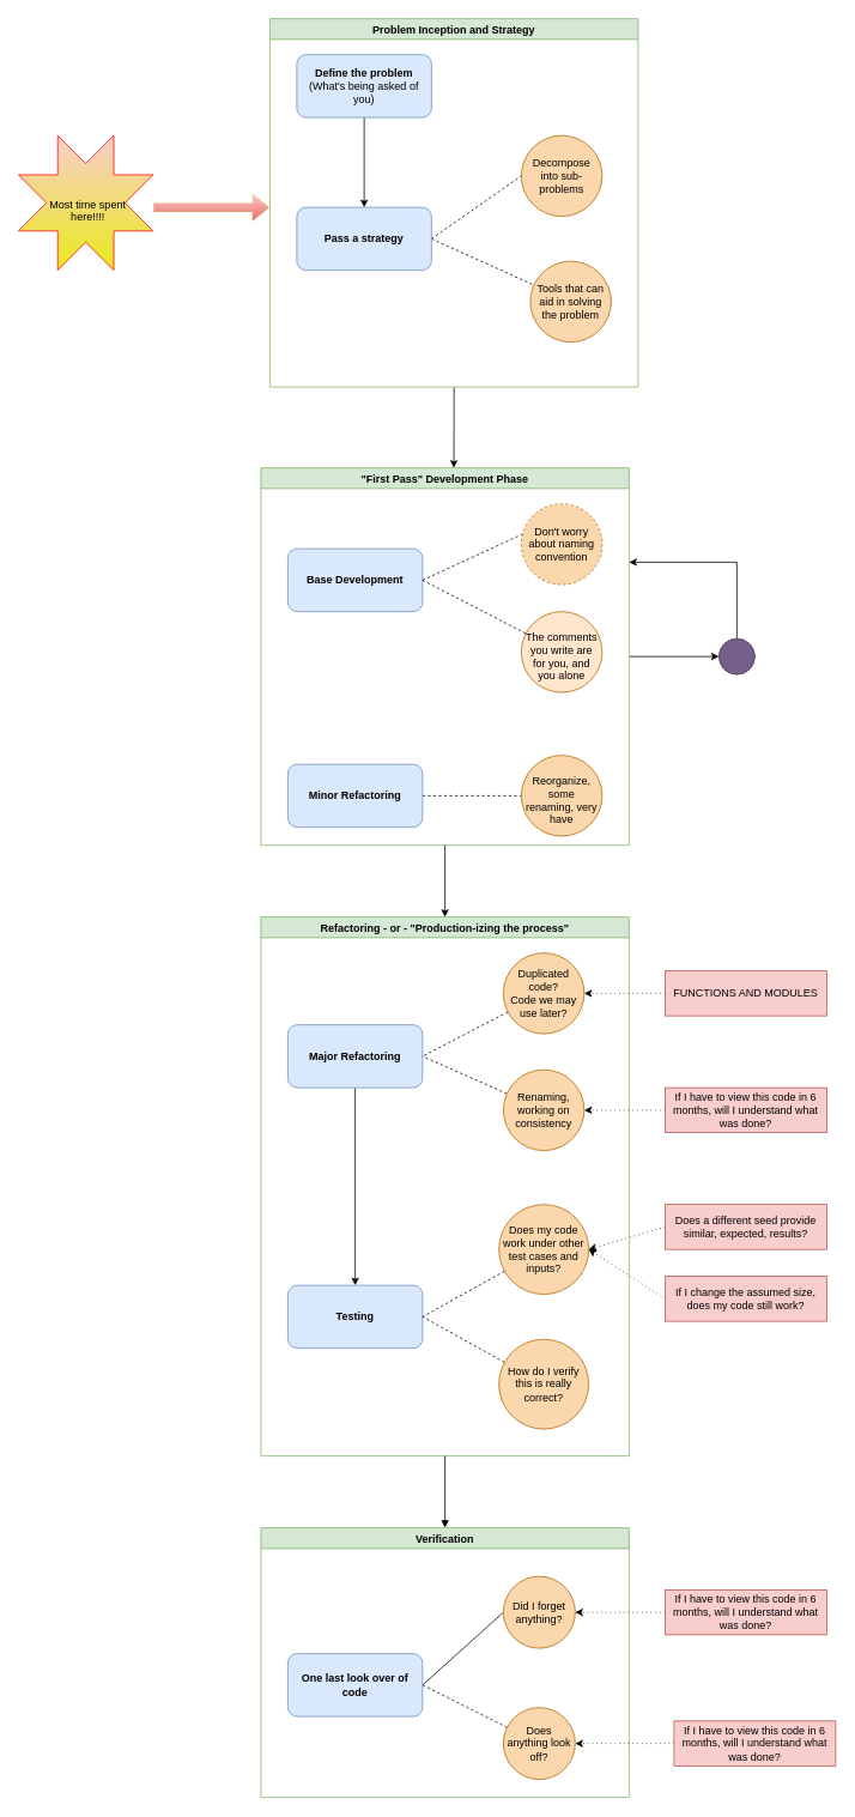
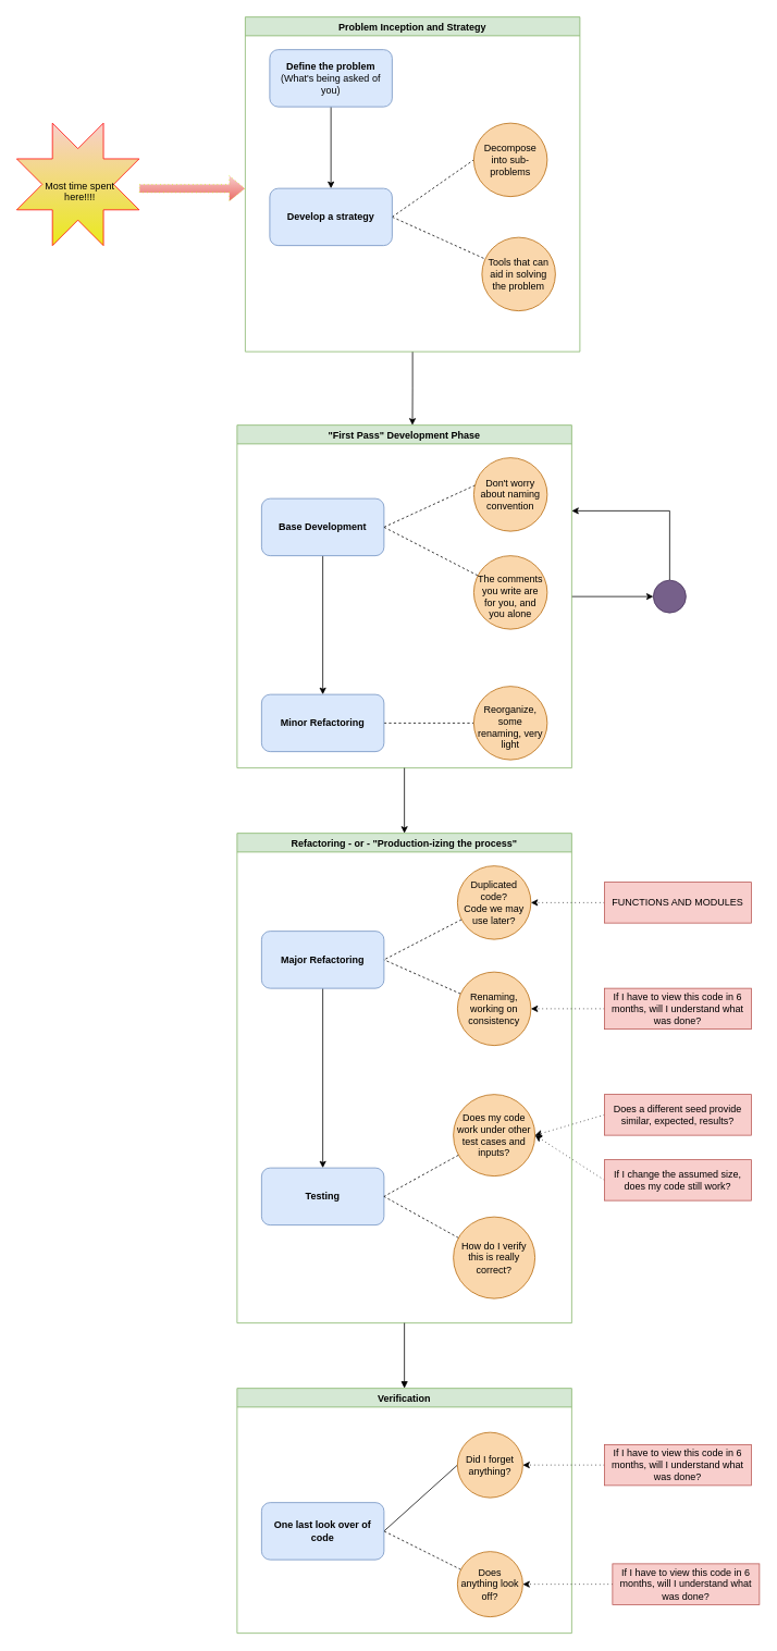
- <mxCell id="19" value="&lt;b&gt;Pass a strategy&lt;/b&gt;" style="rounded=1;whiteSpace=wrap;html=1;fillColor=#dae8fc;strokeColor=#6c8ebf;" vertex="1" parent="14"><mxGeometry x="30" y="210" width="150" height="70" as="geometry" /></mxCell>
+ <mxCell id="19" value="&lt;b&gt;Develop a strategy&lt;/b&gt;" style="rounded=1;whiteSpace=wrap;html=1;fillColor=#dae8fc;strokeColor=#6c8ebf;" vertex="1" parent="14"><mxGeometry x="30" y="210" width="150" height="70" as="geometry" /></mxCell>
- <mxCell id="10" value="Don't worry about naming convention" style="ellipse;whiteSpace=wrap;html=1;aspect=fixed;spacing=3;fillColor=#fad7ac;strokeColor=#b46504;dashed=1;" vertex="1" parent="3"><mxGeometry x="290" y="40" width="90" height="90" as="geometry" /></mxCell>
+ <mxCell id="10" value="Don't worry about naming convention" style="ellipse;whiteSpace=wrap;html=1;aspect=fixed;spacing=3;fillColor=#fad7ac;strokeColor=#b46504;" vertex="1" parent="3"><mxGeometry x="290" y="40" width="90" height="90" as="geometry" /></mxCell>
- <mxCell id="11" value="The comments you write are for you, and you alone" style="ellipse;whiteSpace=wrap;html=1;aspect=fixed;spacing=3;spacingBottom=-9;fillColor=#ffe6cc;strokeColor=#b46504;" vertex="1" parent="3"><mxGeometry x="290" y="160" width="90" height="90" as="geometry" /></mxCell>
+ <mxCell id="11" value="The comments you write are for you, and you alone" style="ellipse;whiteSpace=wrap;html=1;aspect=fixed;spacing=3;spacingBottom=-9;fillColor=#fad7ac;strokeColor=#b46504;" vertex="1" parent="3"><mxGeometry x="290" y="160" width="90" height="90" as="geometry" /></mxCell>
+ <mxCell id="4" style="edgeStyle=orthogonalEdgeStyle;rounded=0;orthogonalLoop=1;jettySize=auto;html=1;" edge="1" parent="3" source="6" target="9"><mxGeometry relative="1" as="geometry" /></mxCell>
- <mxCell id="12" value="Reorganize, some renaming, very have" style="ellipse;whiteSpace=wrap;html=1;aspect=fixed;spacing=3;spacingBottom=-9;fillColor=#fad7ac;strokeColor=#b46504;" vertex="1" parent="3"><mxGeometry x="290" y="320" width="90" height="90" as="geometry" /></mxCell>
+ <mxCell id="12" value="Reorganize, some renaming, very light" style="ellipse;whiteSpace=wrap;html=1;aspect=fixed;spacing=3;spacingBottom=-9;fillColor=#fad7ac;strokeColor=#b46504;" vertex="1" parent="3"><mxGeometry x="290" y="320" width="90" height="90" as="geometry" /></mxCell>
